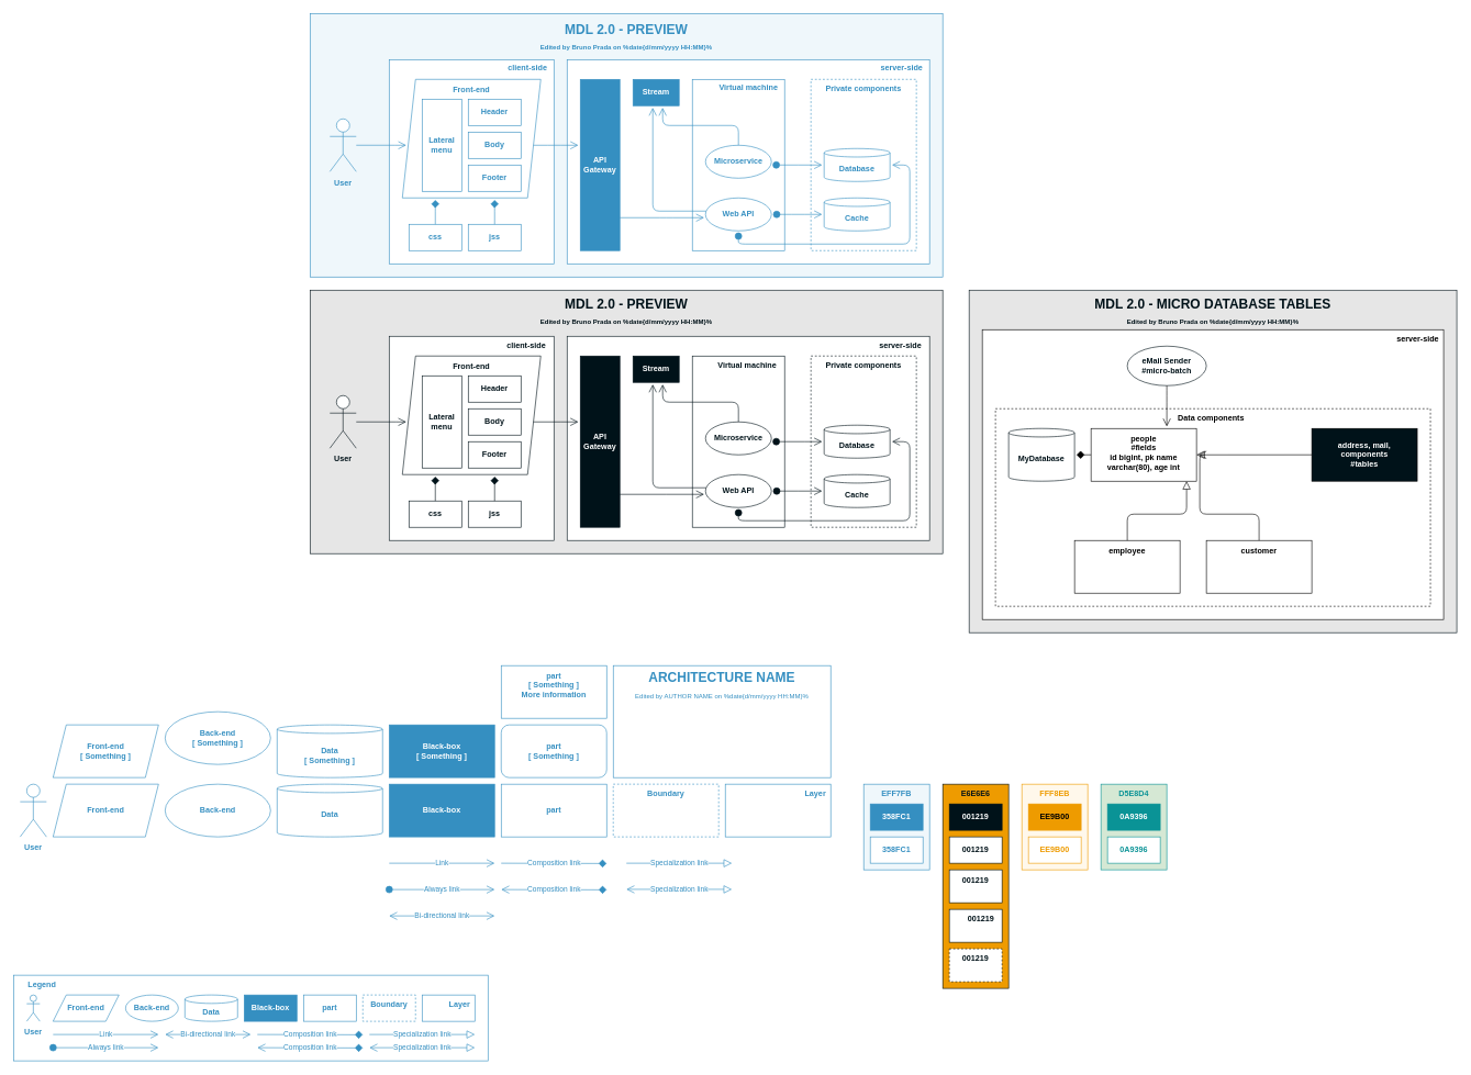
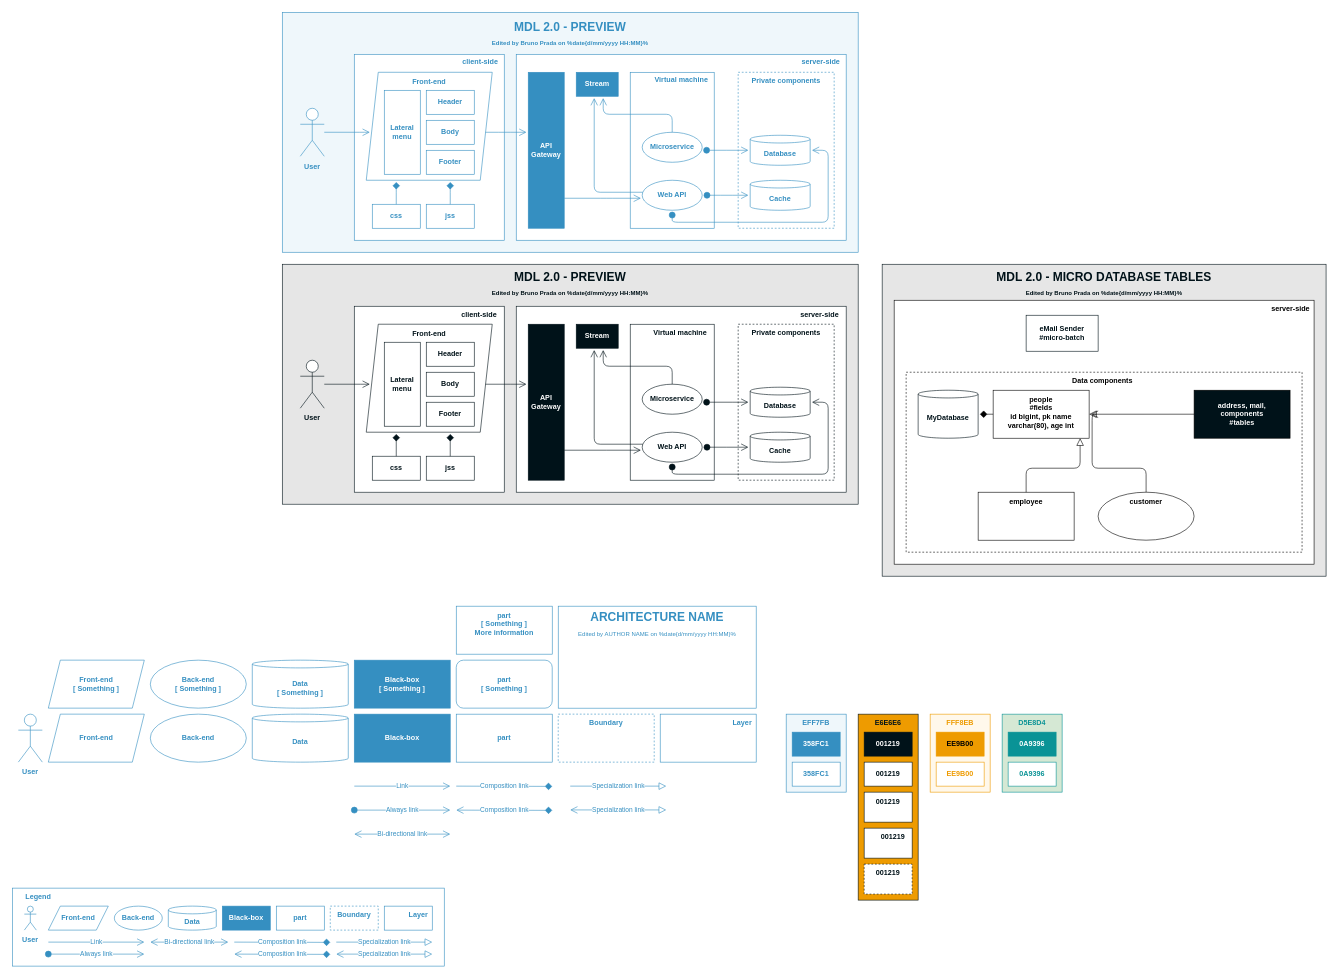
- <mxCell id="112" value="eMail Sender&lt;br&gt;#micro-batch" style="ellipse;html=1;fontStyle=1;spacingTop=2;spacingBottom=2;spacingLeft=2;spacingRight=2;spacing=2;whiteSpace=wrap;aspect=fixed;fontColor=#001219;strokeColor=#001219;fillColor=#FFFFFF;rounded=0;metaData={&quot;mdlLabel&quot;:{&quot;editable&quot;:true},&quot;tooltip&quot;:{&quot;editable&quot;:false}};metaEdit=0;" parent="1" vertex="1"><mxGeometry x="1709.98" y="524.98" width="120.02" height="60.01" as="geometry" /></mxCell>
+ <mxCell id="112" value="eMail Sender&lt;br&gt;#micro-batch" style="html=1;fontStyle=1;spacingTop=2;spacingBottom=2;spacingLeft=2;spacingRight=2;spacing=2;whiteSpace=wrap;aspect=fixed;fontColor=#001219;strokeColor=#001219;fillColor=#FFFFFF;metaData={&quot;mdlLabel&quot;:{&quot;editable&quot;:true},&quot;tooltip&quot;:{&quot;editable&quot;:false}};metaEdit=0;rounded=0;" parent="1" vertex="1"><mxGeometry x="1709.98" y="524.98" width="120.02" height="60.01" as="geometry" /></mxCell>
- <mxCell id="117" value="" style="endArrow=open;html=1;rounded=1;fontColor=#000000;endFill=0;startSize=10;endSize=10;spacingTop=0;spacingBottom=0;spacingLeft=0;spacingRight=0;labelBackgroundColor=#FFFFFF;labelBorderColor=none;metaData={&quot;mdlLabel&quot;:{&quot;editable&quot;:true},&quot;tooltip&quot;:{&quot;editable&quot;:false}};metaEdit=1;targetPerimeterSpacing=3;edgeStyle=orthogonalEdgeStyle;" parent="1" source="112" target="107" edge="1"><mxGeometry width="50" height="50" relative="1" as="geometry"><mxPoint x="2010" y="700.003" as="sourcePoint" /><mxPoint x="1903" y="700.007" as="targetPoint" /><mxPoint as="offset" /><Array as="points"><mxPoint x="1770" y="600" /><mxPoint x="1770" y="600" /></Array></mxGeometry></mxCell>
- <mxCell id="109" value="customer&lt;br&gt;&lt;br&gt;" style="rounded=0;html=1;fontStyle=1;spacingTop=2;spacingBottom=2;spacingLeft=2;spacingRight=2;spacing=2;whiteSpace=wrap;aspect=fixed;verticalAlign=top;metaData={&quot;mdlLabel&quot;:{&quot;editable&quot;:true},&quot;tooltip&quot;:{&quot;editable&quot;:false}};metaEdit=1;" parent="1" vertex="1"><mxGeometry x="1830" y="820.01" width="160" height="80" as="geometry" /></mxCell>
+ <mxCell id="109" value="customer&lt;br&gt;&lt;br&gt;" style="ellipse;html=1;fontStyle=1;spacingTop=2;spacingBottom=2;spacingLeft=2;spacingRight=2;spacing=2;whiteSpace=wrap;aspect=fixed;verticalAlign=top;metaData={&quot;mdlLabel&quot;:{&quot;editable&quot;:true},&quot;tooltip&quot;:{&quot;editable&quot;:false}};metaEdit=1;" parent="1" vertex="1"><mxGeometry x="1830" y="820.01" width="160" height="80" as="geometry" /></mxCell>
- <mxCell id="123" value="Back-end&lt;br&gt;[ Something ]" style="ellipse;html=1;fontStyle=1;spacingTop=2;spacingBottom=2;spacingLeft=2;spacingRight=2;spacing=2;whiteSpace=wrap;aspect=fixed;metaData={&quot;mdlLabel&quot;:{&quot;editable&quot;:true},&quot;tooltip&quot;:{&quot;editable&quot;:false}};metaEdit=1;fontColor=#358FC1;strokeColor=#358FC1;" parent="1" vertex="1"><mxGeometry x="250" y="1080" width="160" height="80" as="geometry" /></mxCell>
+ <mxCell id="123" value="Back-end&lt;br&gt;[ Something ]" style="ellipse;html=1;fontStyle=1;spacingTop=2;spacingBottom=2;spacingLeft=2;spacingRight=2;spacing=2;whiteSpace=wrap;aspect=fixed;metaData={&quot;mdlLabel&quot;:{&quot;editable&quot;:true},&quot;tooltip&quot;:{&quot;editable&quot;:false}};metaEdit=1;fontColor=#358FC1;strokeColor=#358FC1;" parent="1" vertex="1"><mxGeometry x="250" y="1100" width="160" height="80" as="geometry" /></mxCell>
